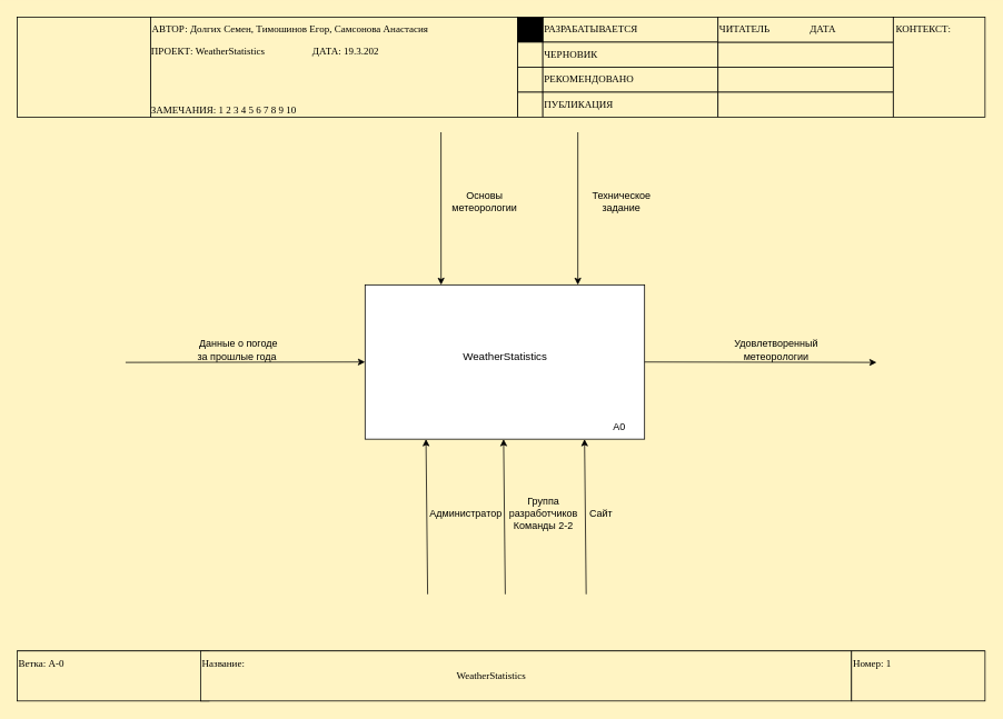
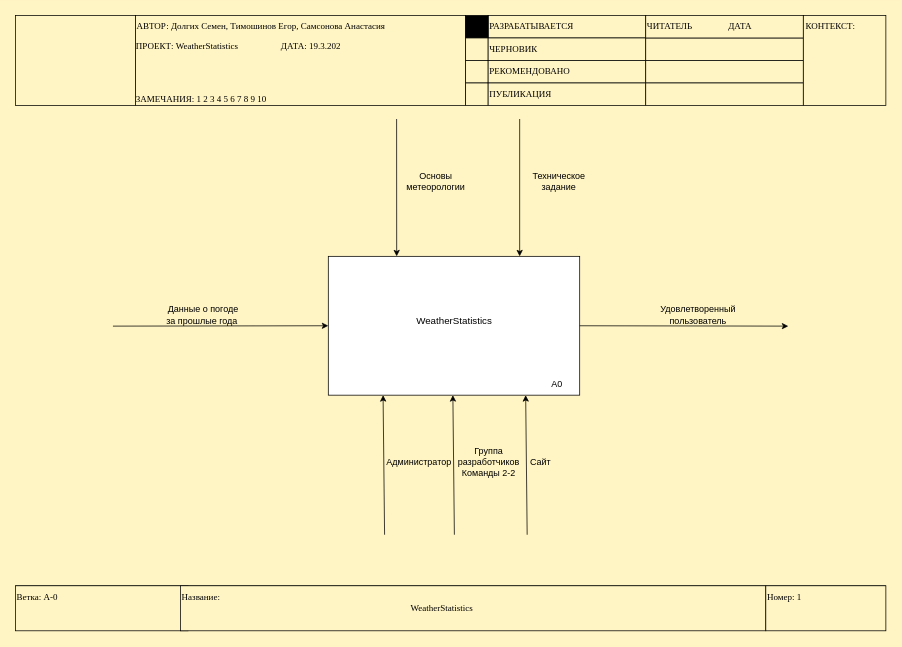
- <mxCell id="46" value="Данные о погоде за прошлые года&amp;nbsp;" style="text;html=1;strokeColor=none;fillColor=none;align=center;verticalAlign=middle;whiteSpace=wrap;rounded=0;" parent="1" vertex="1"><mxGeometry x="233" y="404" width="105" height="30" as="geometry" /></mxCell>
+ <mxCell id="46" value="Данные о погоде за прошлые года&amp;nbsp;" style="text;html=1;strokeColor=none;fillColor=none;align=center;verticalAlign=middle;whiteSpace=wrap;rounded=0;" parent="1" vertex="1"><mxGeometry x="218" y="404" width="105" height="30" as="geometry" /></mxCell>
- <mxCell id="8" value="Удовлетворенный метеорологии" style="text;html=1;strokeColor=none;fillColor=none;align=center;verticalAlign=middle;whiteSpace=wrap;rounded=0;" parent="1" vertex="1"><mxGeometry x="900" y="404" width="60" height="30" as="geometry" /></mxCell>
+ <mxCell id="8" value="Удовлетворенный пользователь" style="text;html=1;strokeColor=none;fillColor=none;align=center;verticalAlign=middle;whiteSpace=wrap;rounded=0;" parent="1" vertex="1"><mxGeometry x="900" y="404" width="60" height="30" as="geometry" /></mxCell>
